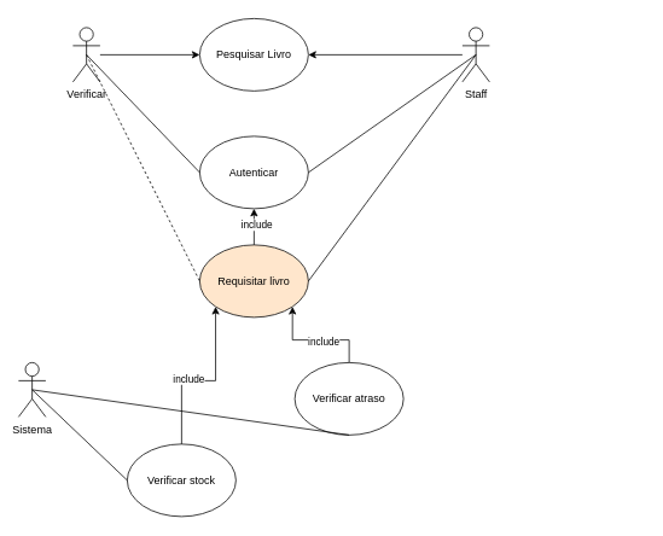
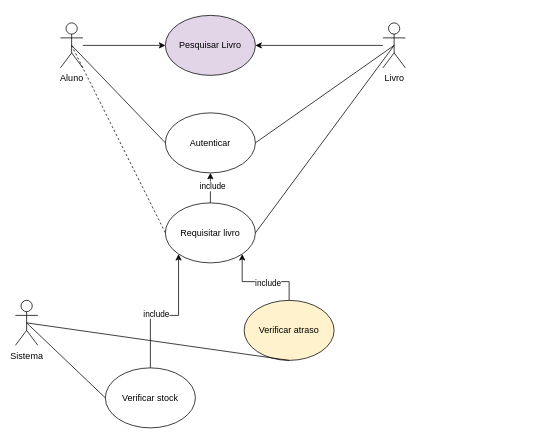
- <mxCell id="2" value="Pesquisar Livro" style="ellipse;whiteSpace=wrap;html=1;" parent="1" vertex="1"><mxGeometry x="220" y="20" width="120" height="80" as="geometry" /></mxCell>
+ <mxCell id="2" value="Pesquisar Livro" style="ellipse;whiteSpace=wrap;html=1;fillColor=#e1d5e7;" parent="1" vertex="1"><mxGeometry x="220" y="20" width="120" height="80" as="geometry" /></mxCell>
- <mxCell id="4" value="Verificar" style="shape=umlActor;verticalLabelPosition=bottom;verticalAlign=top;html=1;" parent="1" vertex="1"><mxGeometry x="80" y="30" width="30" height="60" as="geometry" /></mxCell>
+ <mxCell id="4" value="Aluno" style="shape=umlActor;verticalLabelPosition=bottom;verticalAlign=top;html=1;" parent="1" vertex="1"><mxGeometry x="80" y="30" width="30" height="60" as="geometry" /></mxCell>
- <mxCell id="13" value="Staff" style="shape=umlActor;verticalLabelPosition=bottom;verticalAlign=top;html=1;" vertex="1" parent="1"><mxGeometry x="510" y="30" width="30" height="60" as="geometry" /></mxCell>
+ <mxCell id="13" value="Livro" style="shape=umlActor;verticalLabelPosition=bottom;verticalAlign=top;html=1;" vertex="1" parent="1"><mxGeometry x="510" y="30" width="30" height="60" as="geometry" /></mxCell>
- <mxCell id="11" value="Requisitar livro" style="ellipse;whiteSpace=wrap;html=1;fillColor=#ffe6cc;" vertex="1" parent="1"><mxGeometry x="220" y="270" width="120" height="80" as="geometry" /></mxCell>
+ <mxCell id="11" value="Requisitar livro" style="ellipse;whiteSpace=wrap;html=1;" vertex="1" parent="1"><mxGeometry x="220" y="270" width="120" height="80" as="geometry" /></mxCell>
- <mxCell id="23" value="Verificar atraso" style="ellipse;whiteSpace=wrap;html=1;" vertex="1" parent="1"><mxGeometry x="325" y="400" width="120" height="80" as="geometry" /></mxCell>
+ <mxCell id="23" value="Verificar atraso" style="ellipse;whiteSpace=wrap;html=1;fillColor=#fff2cc;" vertex="1" parent="1"><mxGeometry x="325" y="400" width="120" height="80" as="geometry" /></mxCell>
